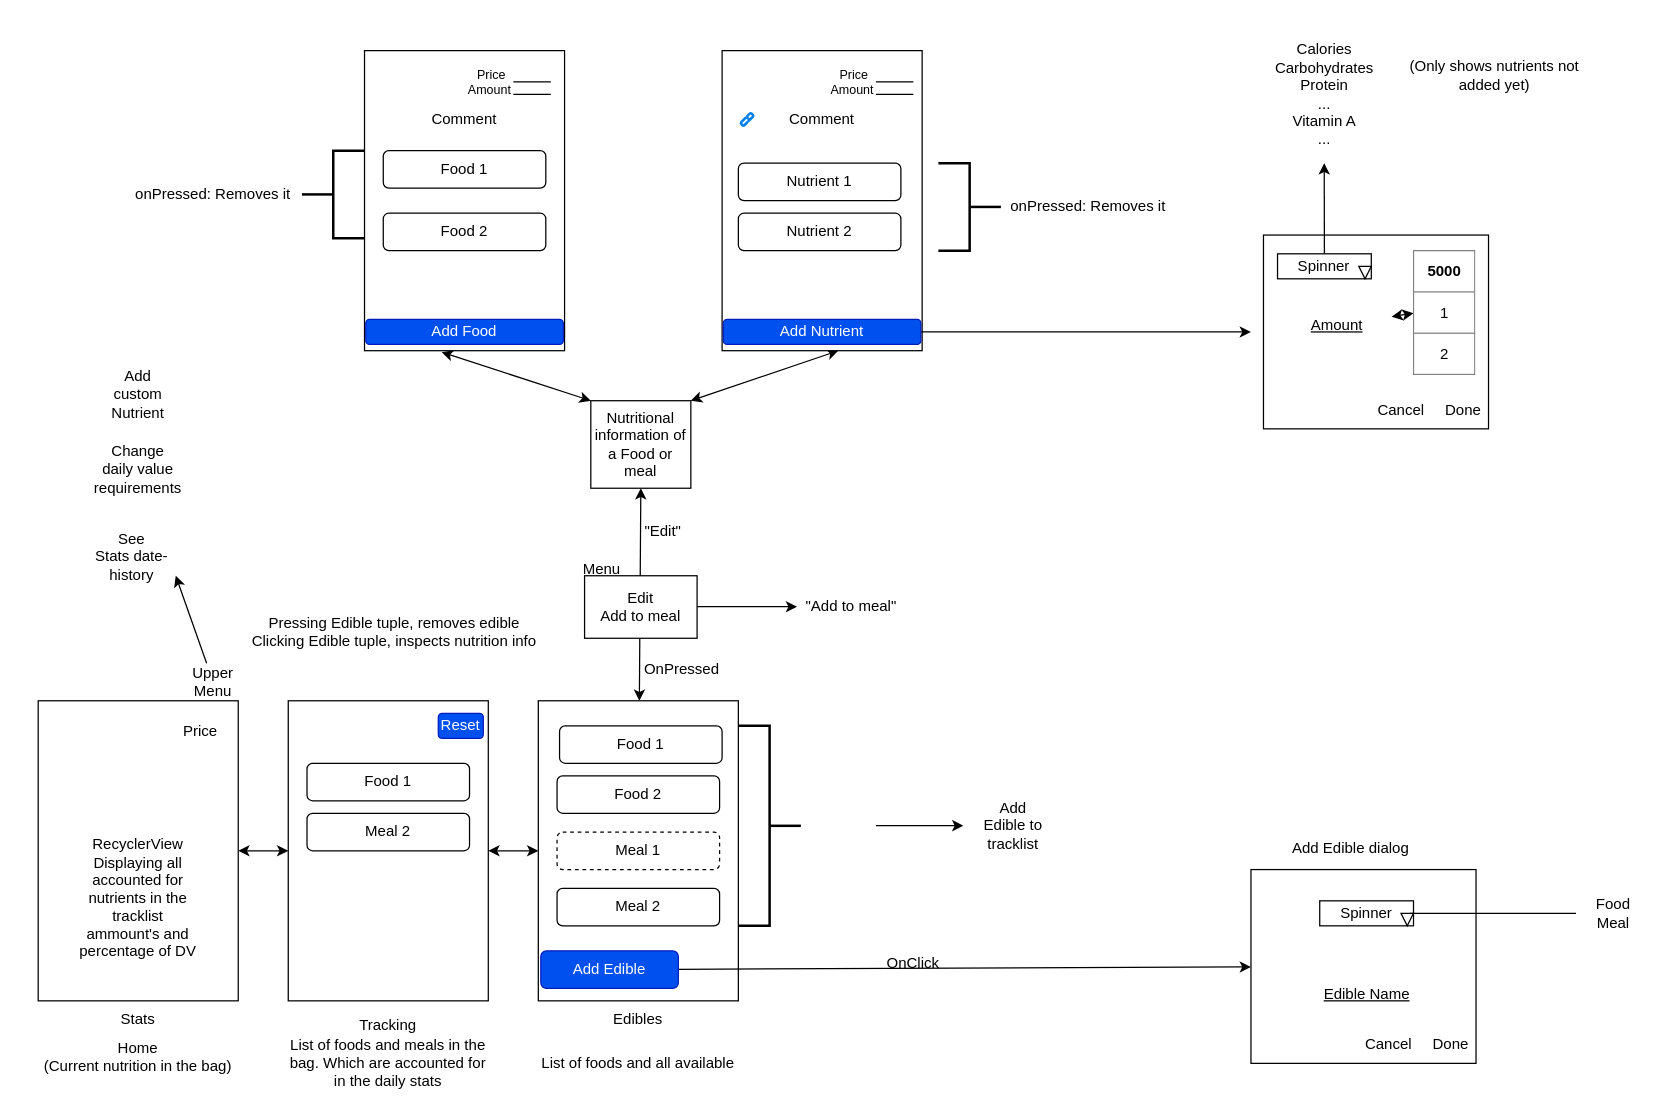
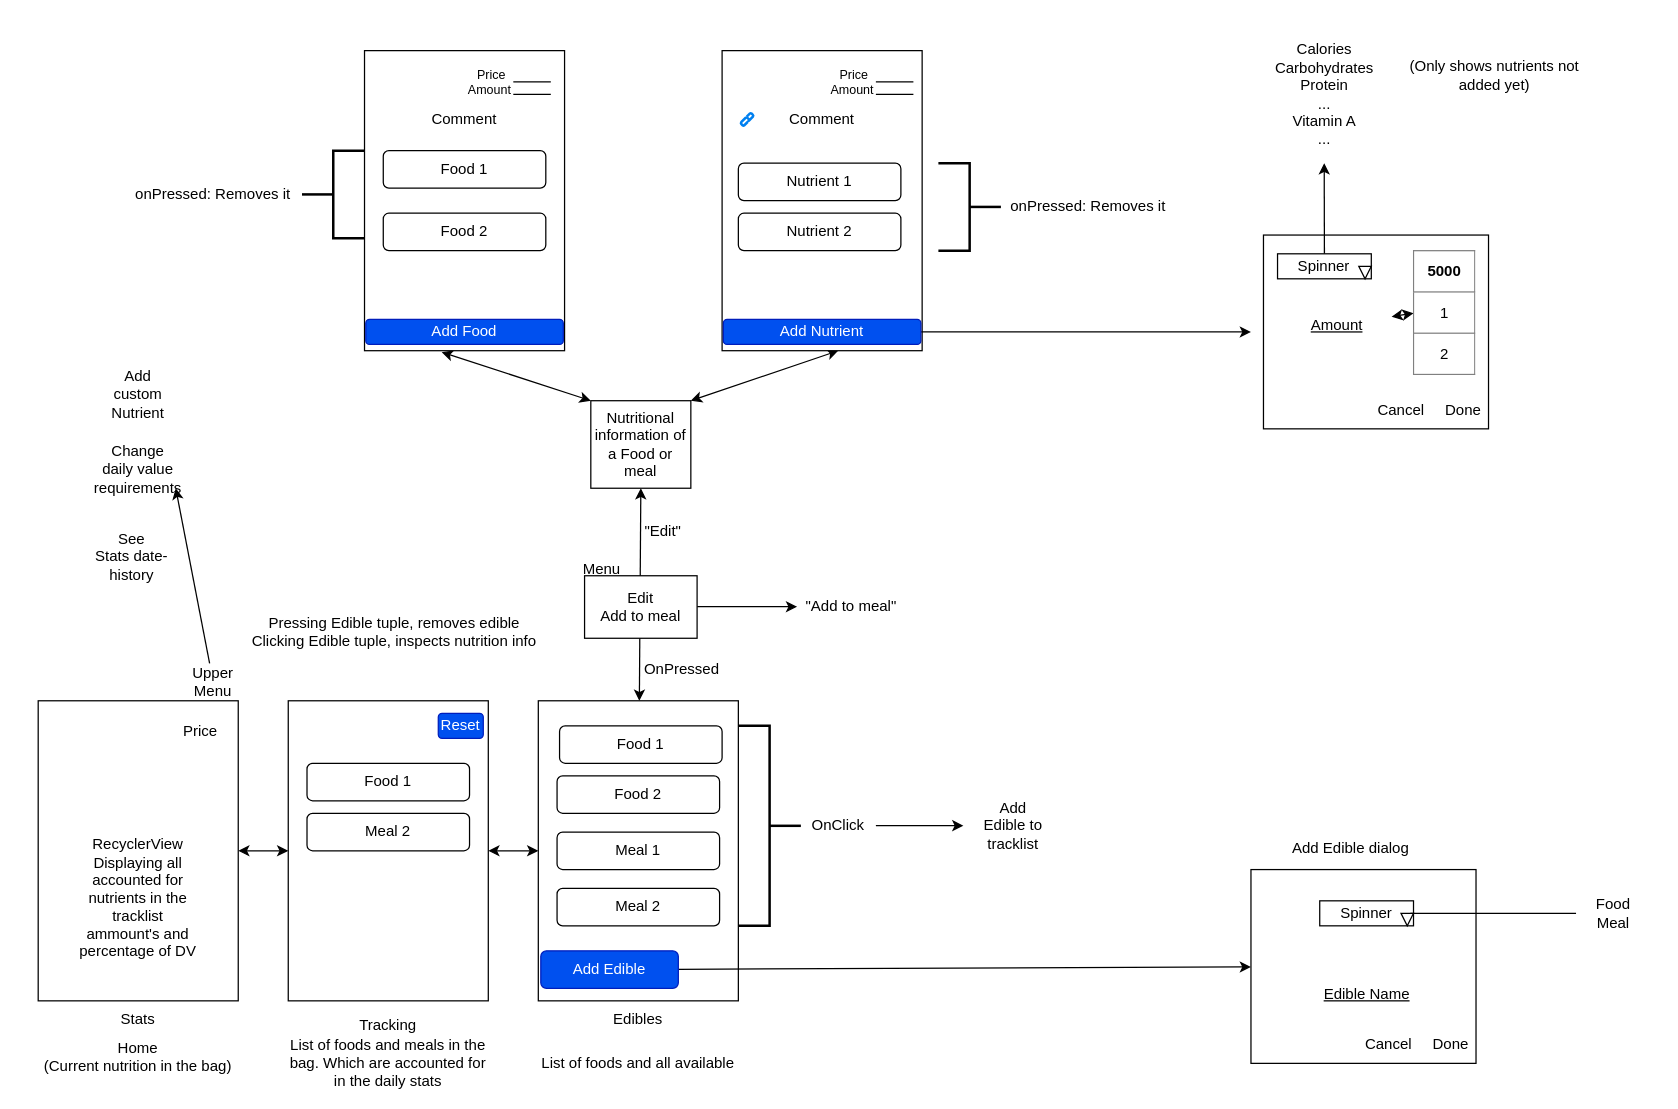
+ <mxCell id="54" style="edgeStyle=none;rounded=0;orthogonalLoop=1;jettySize=auto;html=1;entryX=1;entryY=1;entryDx=0;entryDy=0;" parent="1" source="55" target="57" edge="1"><mxGeometry relative="1" as="geometry" /></mxCell>
- <mxCell id="53" style="rounded=0;orthogonalLoop=1;jettySize=auto;html=1;entryX=1;entryY=1;entryDx=0;entryDy=0;" parent="1" source="55" target="56" edge="1"><mxGeometry relative="1" as="geometry" /></mxCell>
- <mxCell id="22" value="Meal 1" style="rounded=1;whiteSpace=wrap;html=1;dashed=1;" parent="1" vertex="1"><mxGeometry x="445" y="665" width="130" height="30" as="geometry" /></mxCell>
+ <mxCell id="22" value="Meal 1" style="rounded=1;whiteSpace=wrap;html=1;" parent="1" vertex="1"><mxGeometry x="445" y="665" width="130" height="30" as="geometry" /></mxCell>
- <mxCell id="28" value="OnClick" style="text;html=1;strokeColor=none;fillColor=none;align=center;verticalAlign=middle;whiteSpace=wrap;rounded=0;" parent="1" vertex="1"><mxGeometry x="700" y="755" width="60" height="30" as="geometry" /></mxCell>
+ <mxCell id="28" value="OnClick" style="text;html=1;strokeColor=none;fillColor=none;align=center;verticalAlign=middle;whiteSpace=wrap;rounded=0;" parent="1" vertex="1"><mxGeometry x="640" y="645" width="60" height="30" as="geometry" /></mxCell>
